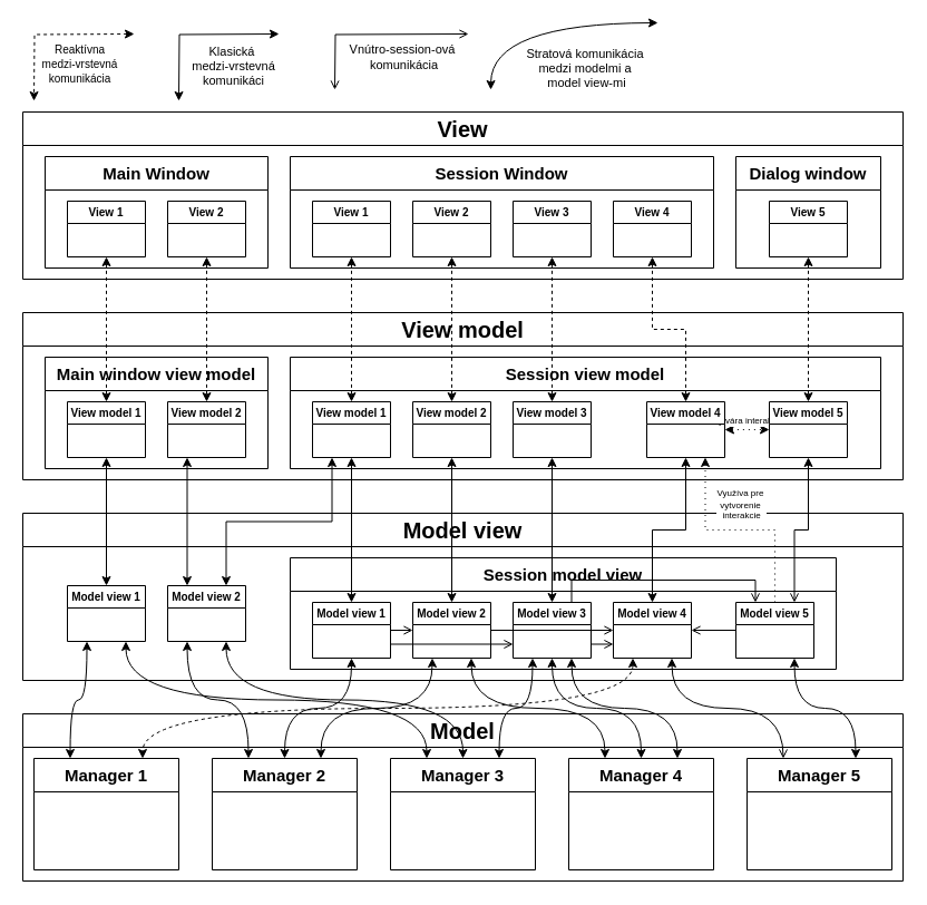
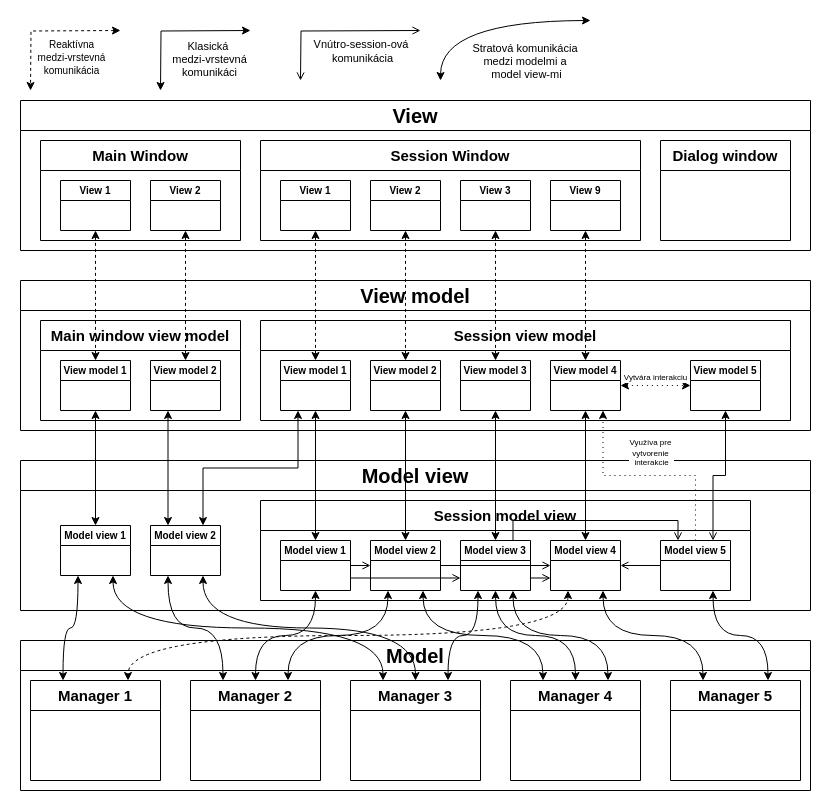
- <mxCell id="10" value="&lt;font style=&quot;font-size: 10px;&quot;&gt;View 4&lt;/font&gt;" style="swimlane;whiteSpace=wrap;html=1;startSize=20;fontSize=10;" vertex="1" parent="6"><mxGeometry x="290" y="40" width="70" height="50" as="geometry" /></mxCell>
+ <mxCell id="10" value="&lt;font style=&quot;font-size: 10px;&quot;&gt;View 9&lt;/font&gt;" style="swimlane;whiteSpace=wrap;html=1;startSize=20;fontSize=10;" vertex="1" parent="6"><mxGeometry x="290" y="40" width="70" height="50" as="geometry" /></mxCell>
- <mxCell id="12" value="View 5" style="swimlane;whiteSpace=wrap;html=1;startSize=20;fontSize=10;" vertex="1" parent="11"><mxGeometry x="30" y="40" width="70" height="50" as="geometry" /></mxCell>
- <mxCell id="52" style="edgeStyle=orthogonalEdgeStyle;rounded=0;orthogonalLoop=1;jettySize=auto;html=1;exitX=0.5;exitY=1;exitDx=0;exitDy=0;entryX=0.5;entryY=0;entryDx=0;entryDy=0;startArrow=classic;startFill=1;dashed=1;" edge="1" parent="1" source="12" target="24"><mxGeometry relative="1" as="geometry" /></mxCell>
- <mxCell id="23" value="&lt;font style=&quot;font-size: 10px;&quot;&gt;View model 4&lt;/font&gt;" style="swimlane;whiteSpace=wrap;html=1;startSize=20;fontSize=10;" vertex="1" parent="17"><mxGeometry x="320" y="40" width="70" height="50" as="geometry" /></mxCell>
+ <mxCell id="23" value="&lt;font style=&quot;font-size: 10px;&quot;&gt;View model 4&lt;/font&gt;" style="swimlane;whiteSpace=wrap;html=1;startSize=20;fontSize=10;" vertex="1" parent="17"><mxGeometry x="290" y="40" width="70" height="50" as="geometry" /></mxCell>
- <mxCell id="74" style="edgeStyle=orthogonalEdgeStyle;rounded=0;orthogonalLoop=1;jettySize=auto;html=1;exitX=0.75;exitY=1;exitDx=0;exitDy=0;entryX=0.25;entryY=0;entryDx=0;entryDy=0;curved=1;startArrow=classic;startFill=1;endArrow=open;" edge="1" parent="1" source="36" target="42"><mxGeometry relative="1" as="geometry" /></mxCell>
+ <mxCell id="74" style="edgeStyle=orthogonalEdgeStyle;rounded=0;orthogonalLoop=1;jettySize=auto;html=1;exitX=0.75;exitY=1;exitDx=0;exitDy=0;entryX=0.25;entryY=0;entryDx=0;entryDy=0;curved=1;startArrow=classic;startFill=1;" edge="1" parent="1" source="36" target="42"><mxGeometry relative="1" as="geometry" /></mxCell>
